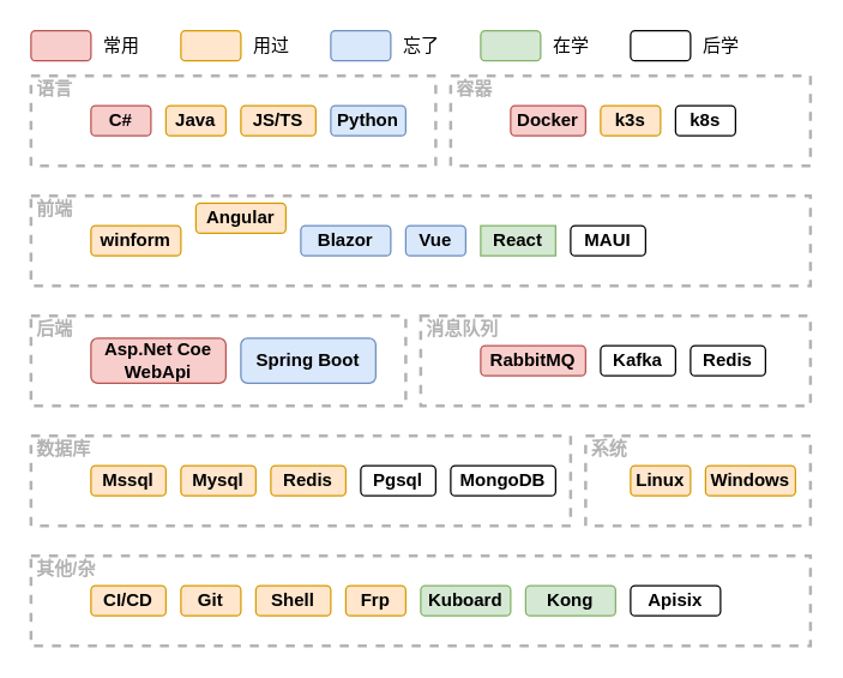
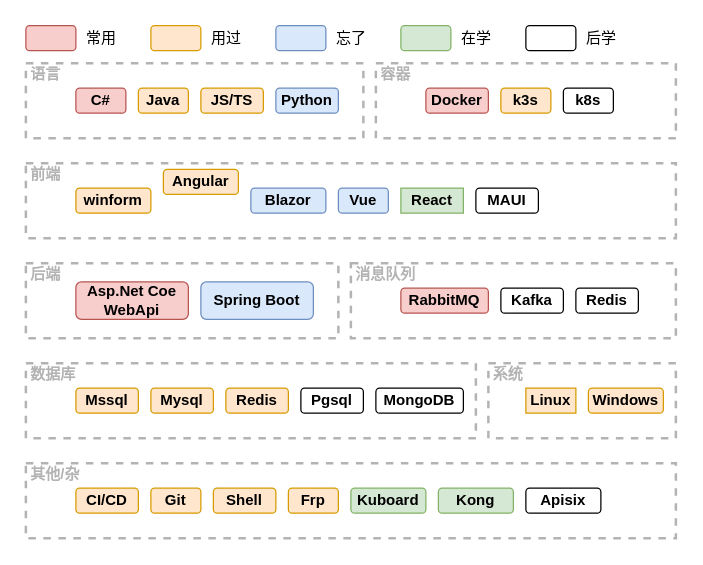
- <mxCell id="43" value="&lt;font color=&quot;#000000&quot;&gt;&lt;b&gt;Linux&lt;/b&gt;&lt;/font&gt;" style="rounded=1;whiteSpace=wrap;html=1;fillColor=#ffe6cc;strokeColor=#d79b00;" parent="1" vertex="1"><mxGeometry x="420" y="310" width="40" height="20" as="geometry" /></mxCell>
+ <mxCell id="43" value="&lt;font color=&quot;#000000&quot;&gt;&lt;b&gt;Linux&lt;/b&gt;&lt;/font&gt;" style="whiteSpace=wrap;html=1;fillColor=#ffe6cc;strokeColor=#d79b00;rounded=0;" parent="1" vertex="1"><mxGeometry x="420" y="310" width="40" height="20" as="geometry" /></mxCell>
